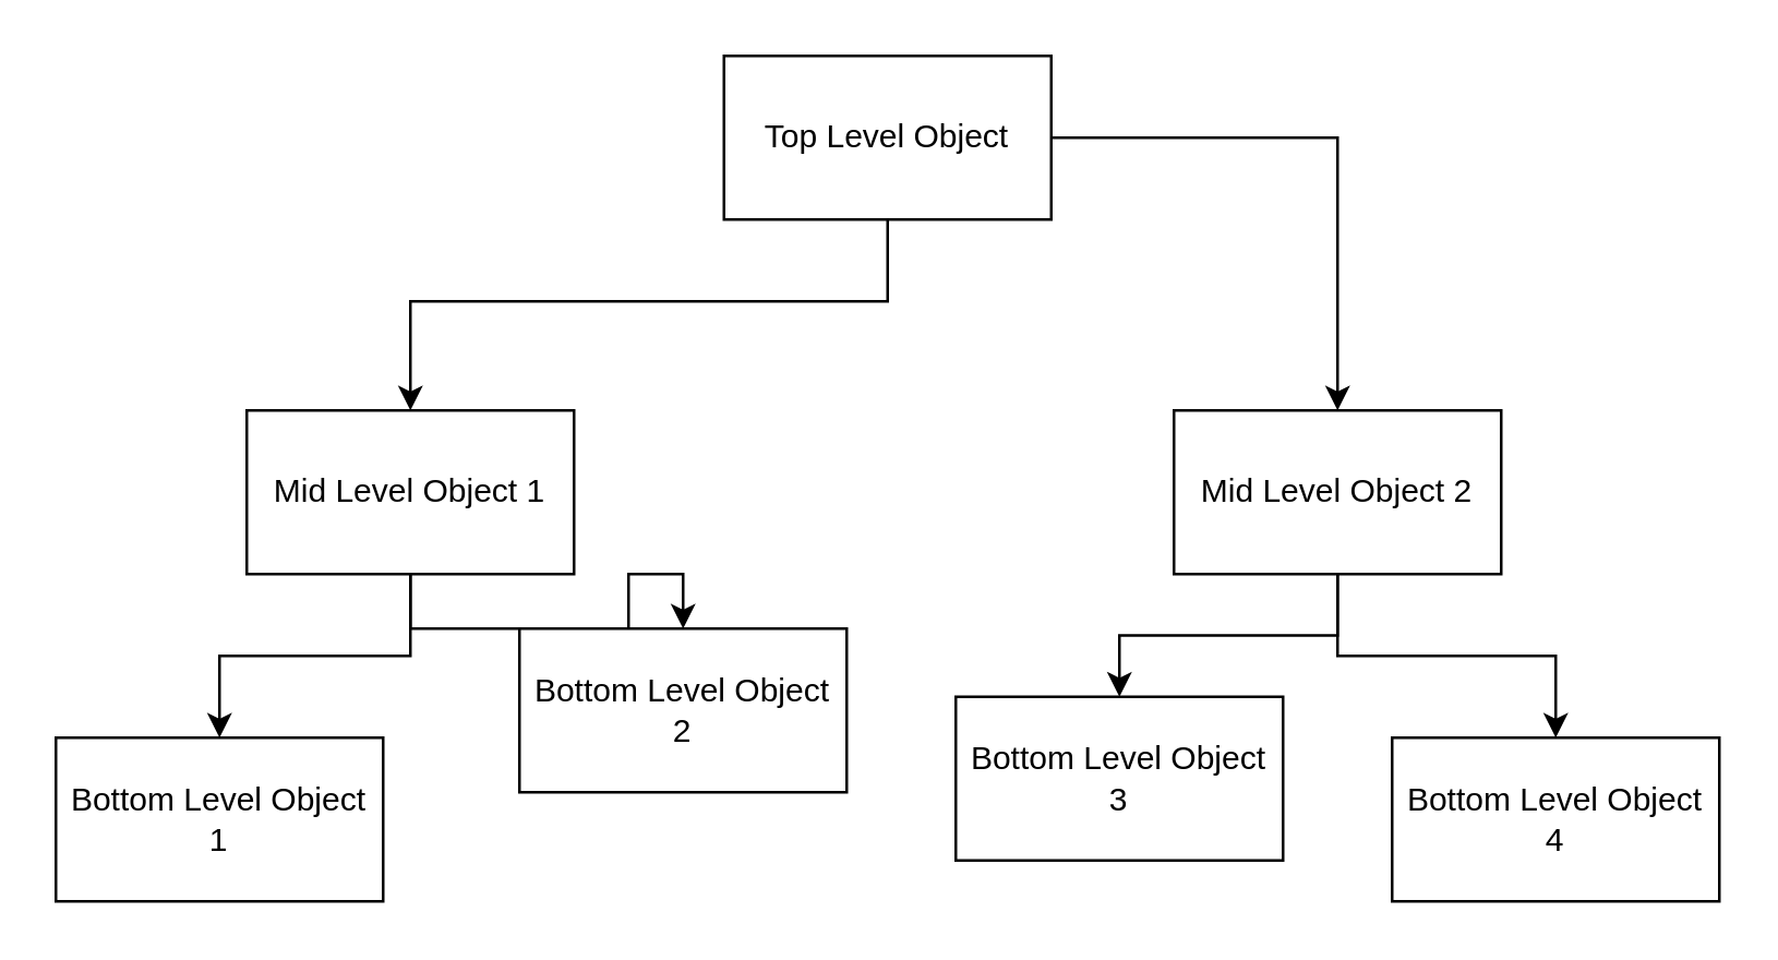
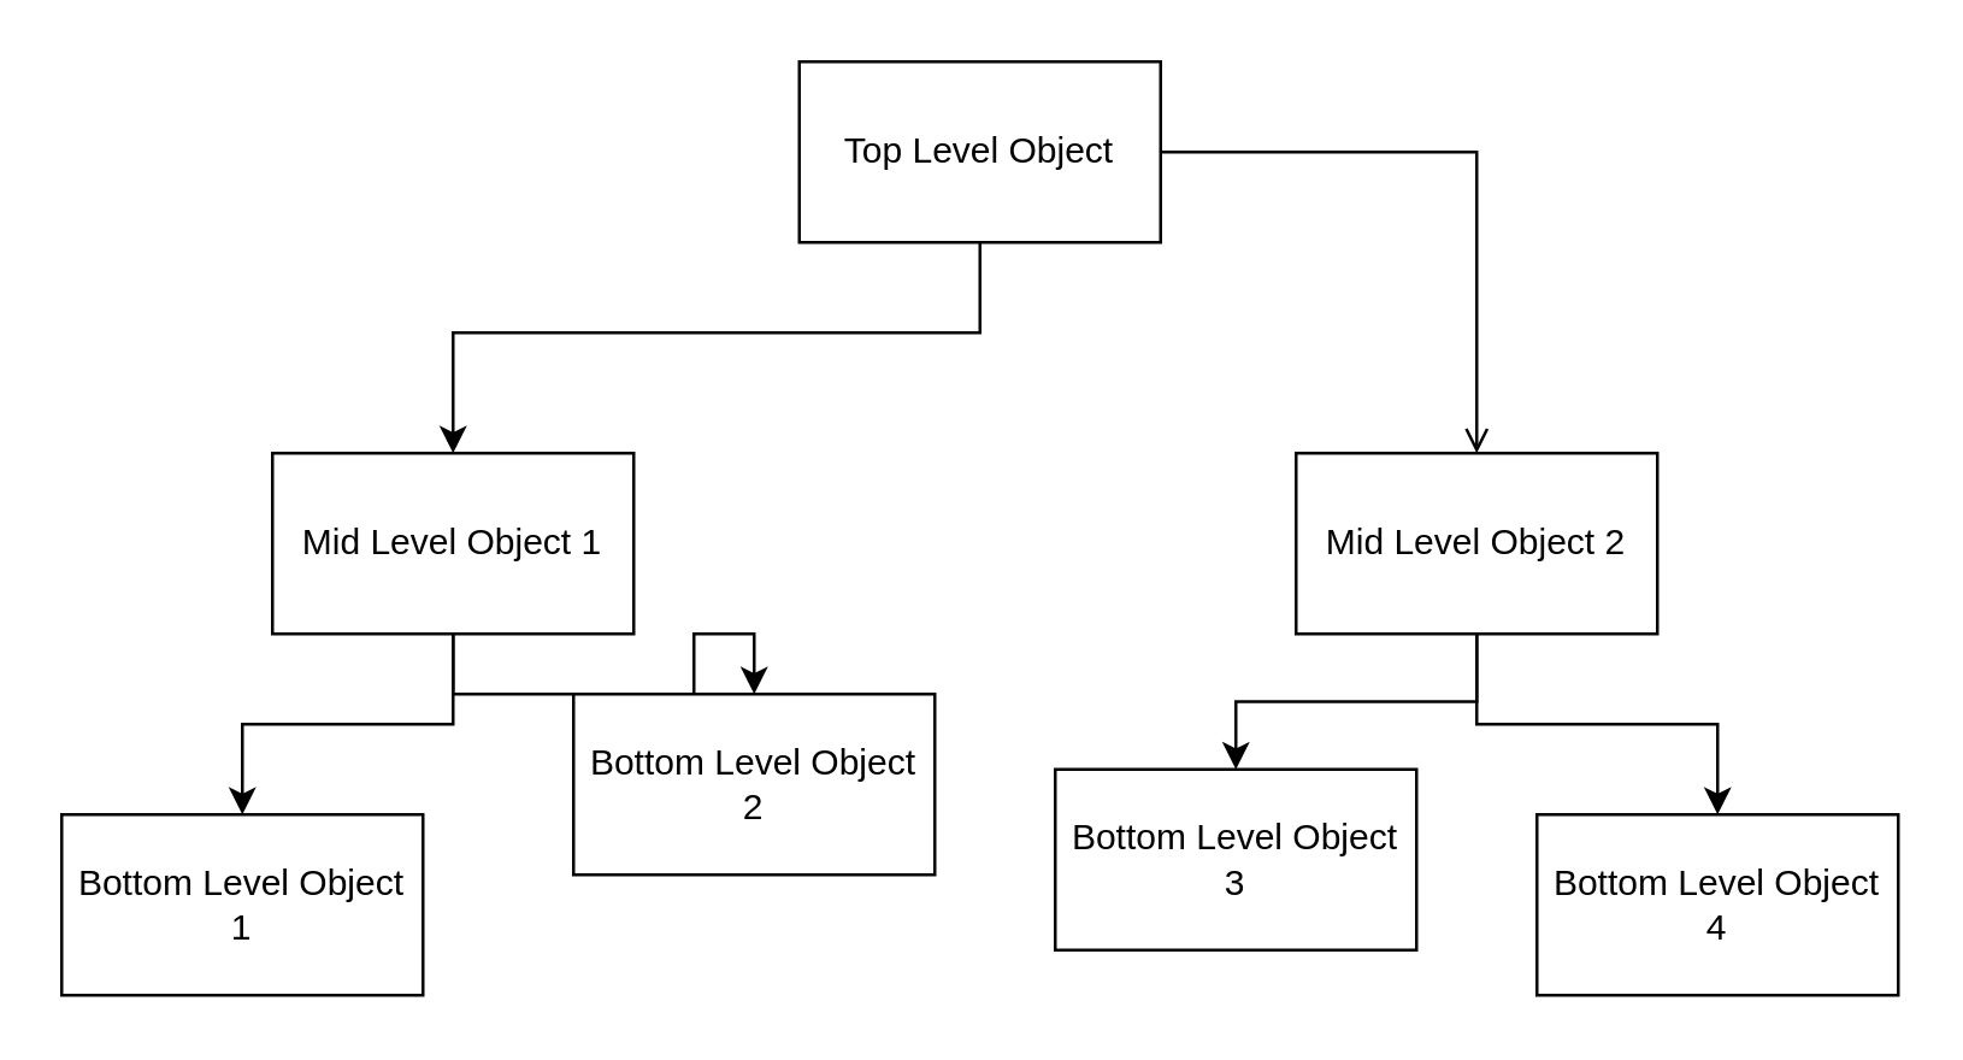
- <mxCell id="3" style="edgeStyle=orthogonalEdgeStyle;rounded=0;orthogonalLoop=1;jettySize=auto;html=1;" edge="1" parent="1" source="4" target="10"><mxGeometry relative="1" as="geometry" /></mxCell>
+ <mxCell id="3" style="edgeStyle=orthogonalEdgeStyle;rounded=0;orthogonalLoop=1;jettySize=auto;html=1;endArrow=open;" edge="1" parent="1" source="4" target="10"><mxGeometry relative="1" as="geometry" /></mxCell>
